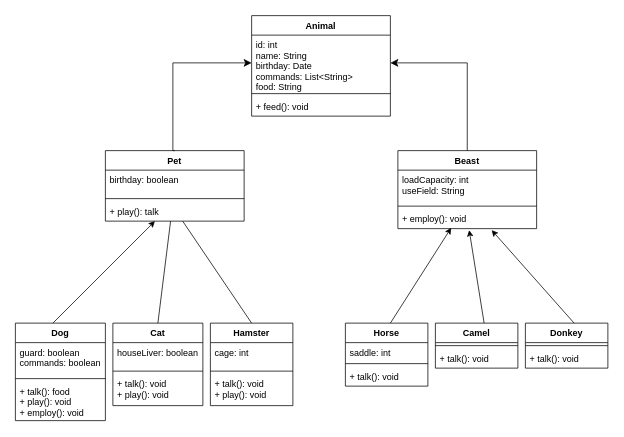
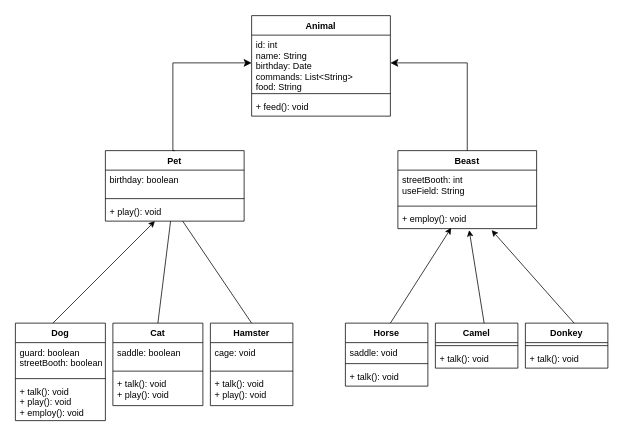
- <mxCell id="11" value="loadCapacity: int&#10;useField: String&#10;" style="text;strokeColor=none;fillColor=none;align=left;verticalAlign=top;spacingLeft=4;spacingRight=4;overflow=hidden;rotatable=0;points=[[0,0.5],[1,0.5]];portConstraint=eastwest;" vertex="1" parent="10"><mxGeometry y="26" width="185" height="44" as="geometry" /></mxCell>
+ <mxCell id="11" value="streetBooth: int&#10;useField: String&#10;" style="text;strokeColor=none;fillColor=none;align=left;verticalAlign=top;spacingLeft=4;spacingRight=4;overflow=hidden;rotatable=0;points=[[0,0.5],[1,0.5]];portConstraint=eastwest;" vertex="1" parent="10"><mxGeometry y="26" width="185" height="44" as="geometry" /></mxCell>
- <mxCell id="9" value="+ play(): talk" style="text;strokeColor=none;fillColor=none;align=left;verticalAlign=top;spacingLeft=4;spacingRight=4;overflow=hidden;rotatable=0;points=[[0,0.5],[1,0.5]];portConstraint=eastwest;" vertex="1" parent="6"><mxGeometry y="68" width="185" height="26" as="geometry" /></mxCell>
+ <mxCell id="9" value="+ play(): void" style="text;strokeColor=none;fillColor=none;align=left;verticalAlign=top;spacingLeft=4;spacingRight=4;overflow=hidden;rotatable=0;points=[[0,0.5],[1,0.5]];portConstraint=eastwest;" vertex="1" parent="6"><mxGeometry y="68" width="185" height="26" as="geometry" /></mxCell>
- <mxCell id="17" value="guard: boolean&#10;commands: boolean&#10;" style="text;strokeColor=none;fillColor=none;align=left;verticalAlign=top;spacingLeft=4;spacingRight=4;overflow=hidden;rotatable=0;points=[[0,0.5],[1,0.5]];portConstraint=eastwest;" vertex="1" parent="16"><mxGeometry y="26" width="120" height="44" as="geometry" /></mxCell>
+ <mxCell id="17" value="guard: boolean&#10;streetBooth: boolean&#10;" style="text;strokeColor=none;fillColor=none;align=left;verticalAlign=top;spacingLeft=4;spacingRight=4;overflow=hidden;rotatable=0;points=[[0,0.5],[1,0.5]];portConstraint=eastwest;" vertex="1" parent="16"><mxGeometry y="26" width="120" height="44" as="geometry" /></mxCell>
- <mxCell id="21" value="houseLiver: boolean" style="text;strokeColor=none;fillColor=none;align=left;verticalAlign=top;spacingLeft=4;spacingRight=4;overflow=hidden;rotatable=0;points=[[0,0.5],[1,0.5]];portConstraint=eastwest;" vertex="1" parent="20"><mxGeometry y="26" width="120" height="34" as="geometry" /></mxCell>
+ <mxCell id="21" value="saddle: boolean" style="text;strokeColor=none;fillColor=none;align=left;verticalAlign=top;spacingLeft=4;spacingRight=4;overflow=hidden;rotatable=0;points=[[0,0.5],[1,0.5]];portConstraint=eastwest;" vertex="1" parent="20"><mxGeometry y="26" width="120" height="34" as="geometry" /></mxCell>
- <mxCell id="25" value="cage: int" style="text;strokeColor=none;fillColor=none;align=left;verticalAlign=top;spacingLeft=4;spacingRight=4;overflow=hidden;rotatable=0;points=[[0,0.5],[1,0.5]];portConstraint=eastwest;" vertex="1" parent="24"><mxGeometry y="26" width="110" height="34" as="geometry" /></mxCell>
+ <mxCell id="25" value="cage: void" style="text;strokeColor=none;fillColor=none;align=left;verticalAlign=top;spacingLeft=4;spacingRight=4;overflow=hidden;rotatable=0;points=[[0,0.5],[1,0.5]];portConstraint=eastwest;" vertex="1" parent="24"><mxGeometry y="26" width="110" height="34" as="geometry" /></mxCell>
- <mxCell id="29" value="saddle: int" style="text;strokeColor=none;fillColor=none;align=left;verticalAlign=top;spacingLeft=4;spacingRight=4;overflow=hidden;rotatable=0;points=[[0,0.5],[1,0.5]];portConstraint=eastwest;" vertex="1" parent="28"><mxGeometry y="26" width="110" height="24" as="geometry" /></mxCell>
+ <mxCell id="29" value="saddle: void" style="text;strokeColor=none;fillColor=none;align=left;verticalAlign=top;spacingLeft=4;spacingRight=4;overflow=hidden;rotatable=0;points=[[0,0.5],[1,0.5]];portConstraint=eastwest;" vertex="1" parent="28"><mxGeometry y="26" width="110" height="24" as="geometry" /></mxCell>
- <mxCell id="19" value="+ talk(): food&#10;+ play(): void&#10;+ employ(): void" style="text;strokeColor=none;fillColor=none;align=left;verticalAlign=top;spacingLeft=4;spacingRight=4;overflow=hidden;rotatable=0;points=[[0,0.5],[1,0.5]];portConstraint=eastwest;" vertex="1" parent="16"><mxGeometry y="78" width="120" height="52" as="geometry" /></mxCell>
+ <mxCell id="19" value="+ talk(): void&#10;+ play(): void&#10;+ employ(): void" style="text;strokeColor=none;fillColor=none;align=left;verticalAlign=top;spacingLeft=4;spacingRight=4;overflow=hidden;rotatable=0;points=[[0,0.5],[1,0.5]];portConstraint=eastwest;" vertex="1" parent="16"><mxGeometry y="78" width="120" height="52" as="geometry" /></mxCell>
